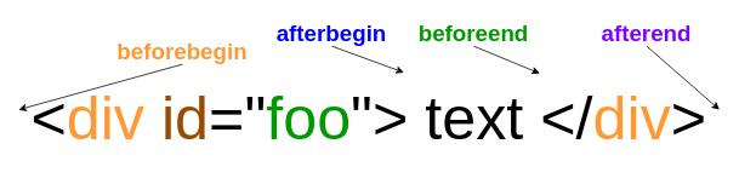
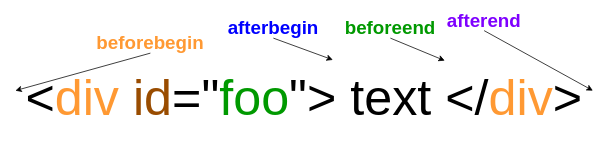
- <mxCell id="6" value="&lt;b style=&quot;&quot;&gt;&lt;font style=&quot;font-size: 25px;&quot; color=&quot;#7f00ff&quot;&gt;afterend&lt;/font&gt;&lt;/b&gt;" style="text;html=1;strokeColor=none;fillColor=none;align=center;verticalAlign=middle;whiteSpace=wrap;rounded=0;fontSize=12;fontColor=#994C00;" vertex="1" parent="1"><mxGeometry x="670" y="20" width="80" height="30" as="geometry" /></mxCell>
+ <mxCell id="6" value="&lt;b style=&quot;&quot;&gt;&lt;font style=&quot;font-size: 25px;&quot; color=&quot;#7f00ff&quot;&gt;afterend&lt;/font&gt;&lt;/b&gt;" style="text;html=1;strokeColor=none;fillColor=none;align=center;verticalAlign=middle;whiteSpace=wrap;rounded=0;fontSize=12;fontColor=#994C00;" vertex="1" parent="1"><mxGeometry x="605" y="10" width="80" height="30" as="geometry" /></mxCell>
